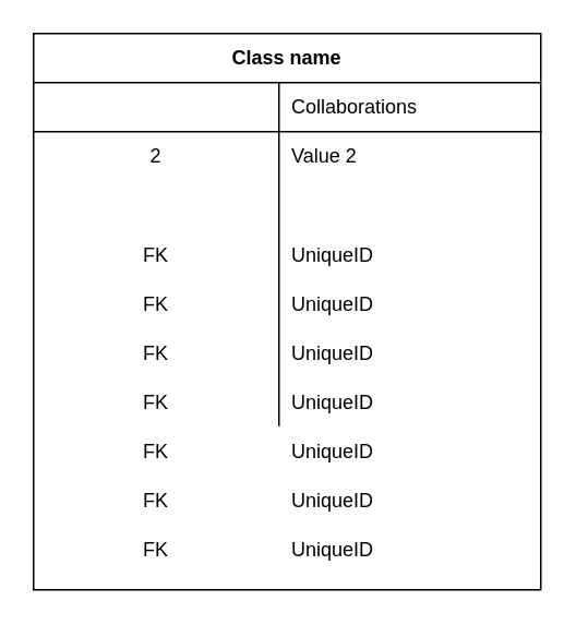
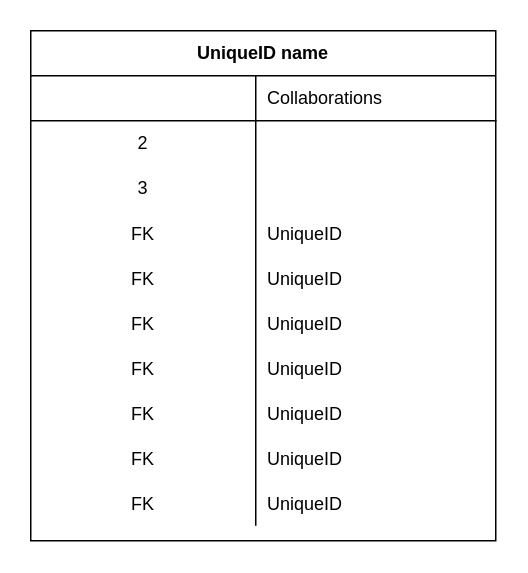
- <mxCell id="2" value="Class name" style="shape=table;html=1;whiteSpace=wrap;startSize=30;container=1;collapsible=0;childLayout=tableLayout;fixedRows=1;rowLines=0;fontStyle=1;align=center;" vertex="1" parent="1"><mxGeometry x="20" y="20" width="310" height="340" as="geometry" /></mxCell>
+ <mxCell id="2" value="UniqueID name" style="shape=table;html=1;whiteSpace=wrap;startSize=30;container=1;collapsible=0;childLayout=tableLayout;fixedRows=1;rowLines=0;fontStyle=1;align=center;" vertex="1" parent="1"><mxGeometry x="20" y="20" width="310" height="340" as="geometry" /></mxCell>
- <mxCell id="7" value="Value 2" style="shape=partialRectangle;html=1;whiteSpace=wrap;connectable=0;fillColor=none;top=0;left=0;bottom=0;right=0;align=left;spacingLeft=6;overflow=hidden;" vertex="1" parent="5"><mxGeometry x="150" width="160" height="30" as="geometry" /></mxCell>
+ <mxCell id="9" value="3" style="shape=partialRectangle;html=1;whiteSpace=wrap;connectable=0;fillColor=none;top=0;left=0;bottom=0;right=0;overflow=hidden;" vertex="1" parent="8"><mxGeometry width="150" height="30" as="geometry" /></mxCell>
